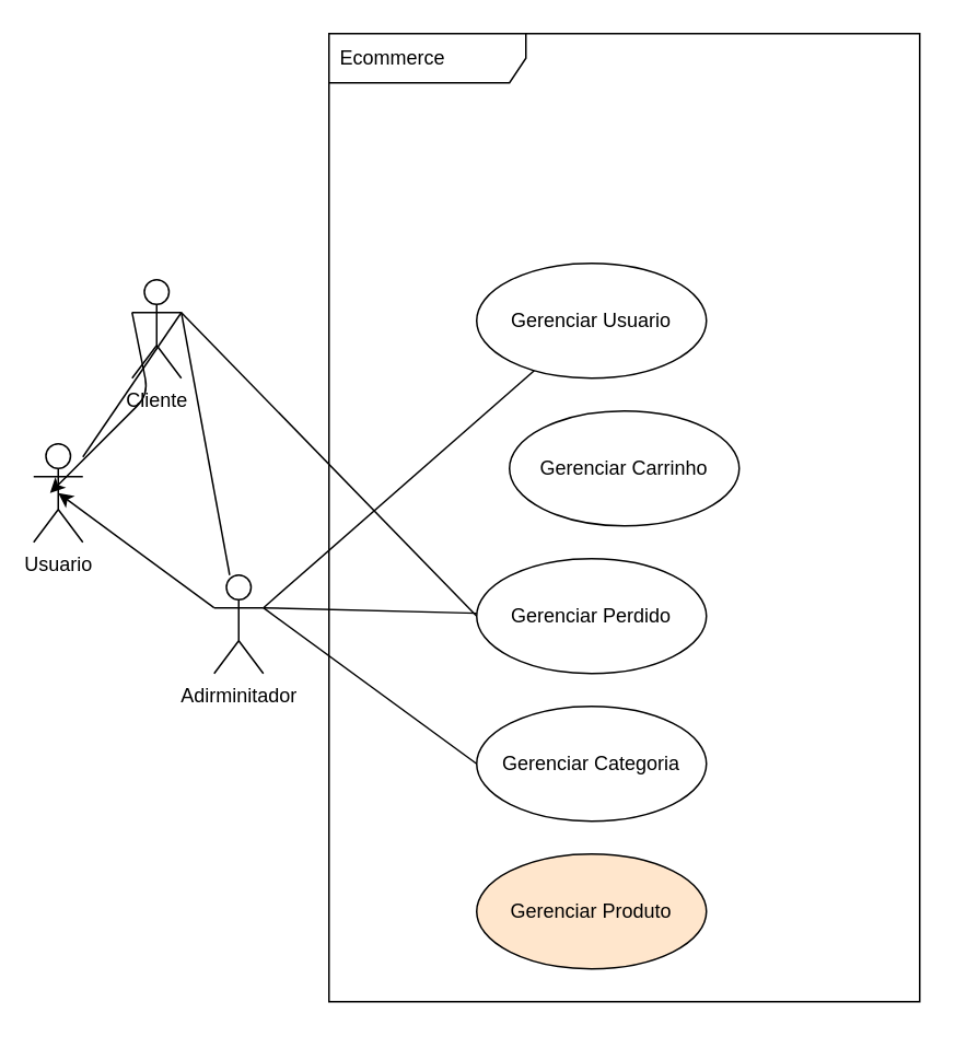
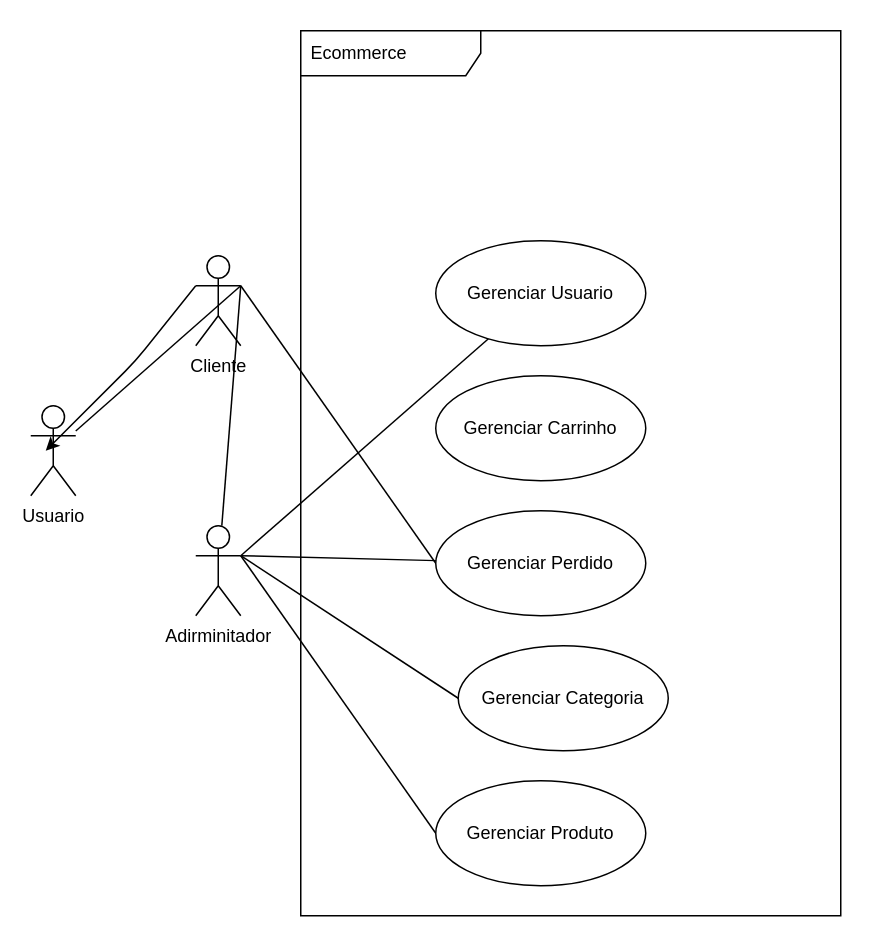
- <mxCell id="14" value="Cliente" style="shape=umlActor;verticalLabelPosition=bottom;verticalAlign=top;html=1;" parent="1" vertex="1"><mxGeometry x="80" y="170" width="30" height="60" as="geometry" /></mxCell>
+ <mxCell id="14" value="Cliente" style="shape=umlActor;verticalLabelPosition=bottom;verticalAlign=top;html=1;" parent="1" vertex="1"><mxGeometry x="130" y="170" width="30" height="60" as="geometry" /></mxCell>
- <mxCell id="19" value="Gerenciar Carrinho" style="ellipse;whiteSpace=wrap;html=1;" parent="1" vertex="1"><mxGeometry x="310" y="250" width="140" height="70" as="geometry" /></mxCell>
+ <mxCell id="19" value="Gerenciar Carrinho" style="ellipse;whiteSpace=wrap;html=1;" parent="1" vertex="1"><mxGeometry x="290" y="250" width="140" height="70" as="geometry" /></mxCell>
- <mxCell id="4" style="edgeStyle=none;html=1;exitX=0;exitY=0.333;exitDx=0;exitDy=0;exitPerimeter=0;entryX=0.5;entryY=0.5;entryDx=0;entryDy=0;entryPerimeter=0;" parent="1" source="9" target="3" edge="1"><mxGeometry relative="1" as="geometry" /></mxCell>
- <mxCell id="16" value="Gerenciar Categoria" style="ellipse;whiteSpace=wrap;html=1;" parent="1" vertex="1"><mxGeometry x="290" y="430" width="140" height="70" as="geometry" /></mxCell>
+ <mxCell id="16" value="Gerenciar Categoria" style="ellipse;whiteSpace=wrap;html=1;" parent="1" vertex="1"><mxGeometry x="305" y="430" width="140" height="70" as="geometry" /></mxCell>
+ <mxCell id="7" style="edgeStyle=none;html=1;exitX=1;exitY=0.333;exitDx=0;exitDy=0;exitPerimeter=0;entryX=0;entryY=0.5;entryDx=0;entryDy=0;endArrow=none;endFill=0;" parent="1" source="9" target="15" edge="1"><mxGeometry relative="1" as="geometry" /></mxCell>
- <mxCell id="15" value="Gerenciar Produto" style="ellipse;whiteSpace=wrap;html=1;fillColor=#ffe6cc;" parent="1" vertex="1"><mxGeometry x="290" y="520" width="140" height="70" as="geometry" /></mxCell>
+ <mxCell id="15" value="Gerenciar Produto" style="ellipse;whiteSpace=wrap;html=1;" parent="1" vertex="1"><mxGeometry x="290" y="520" width="140" height="70" as="geometry" /></mxCell>
